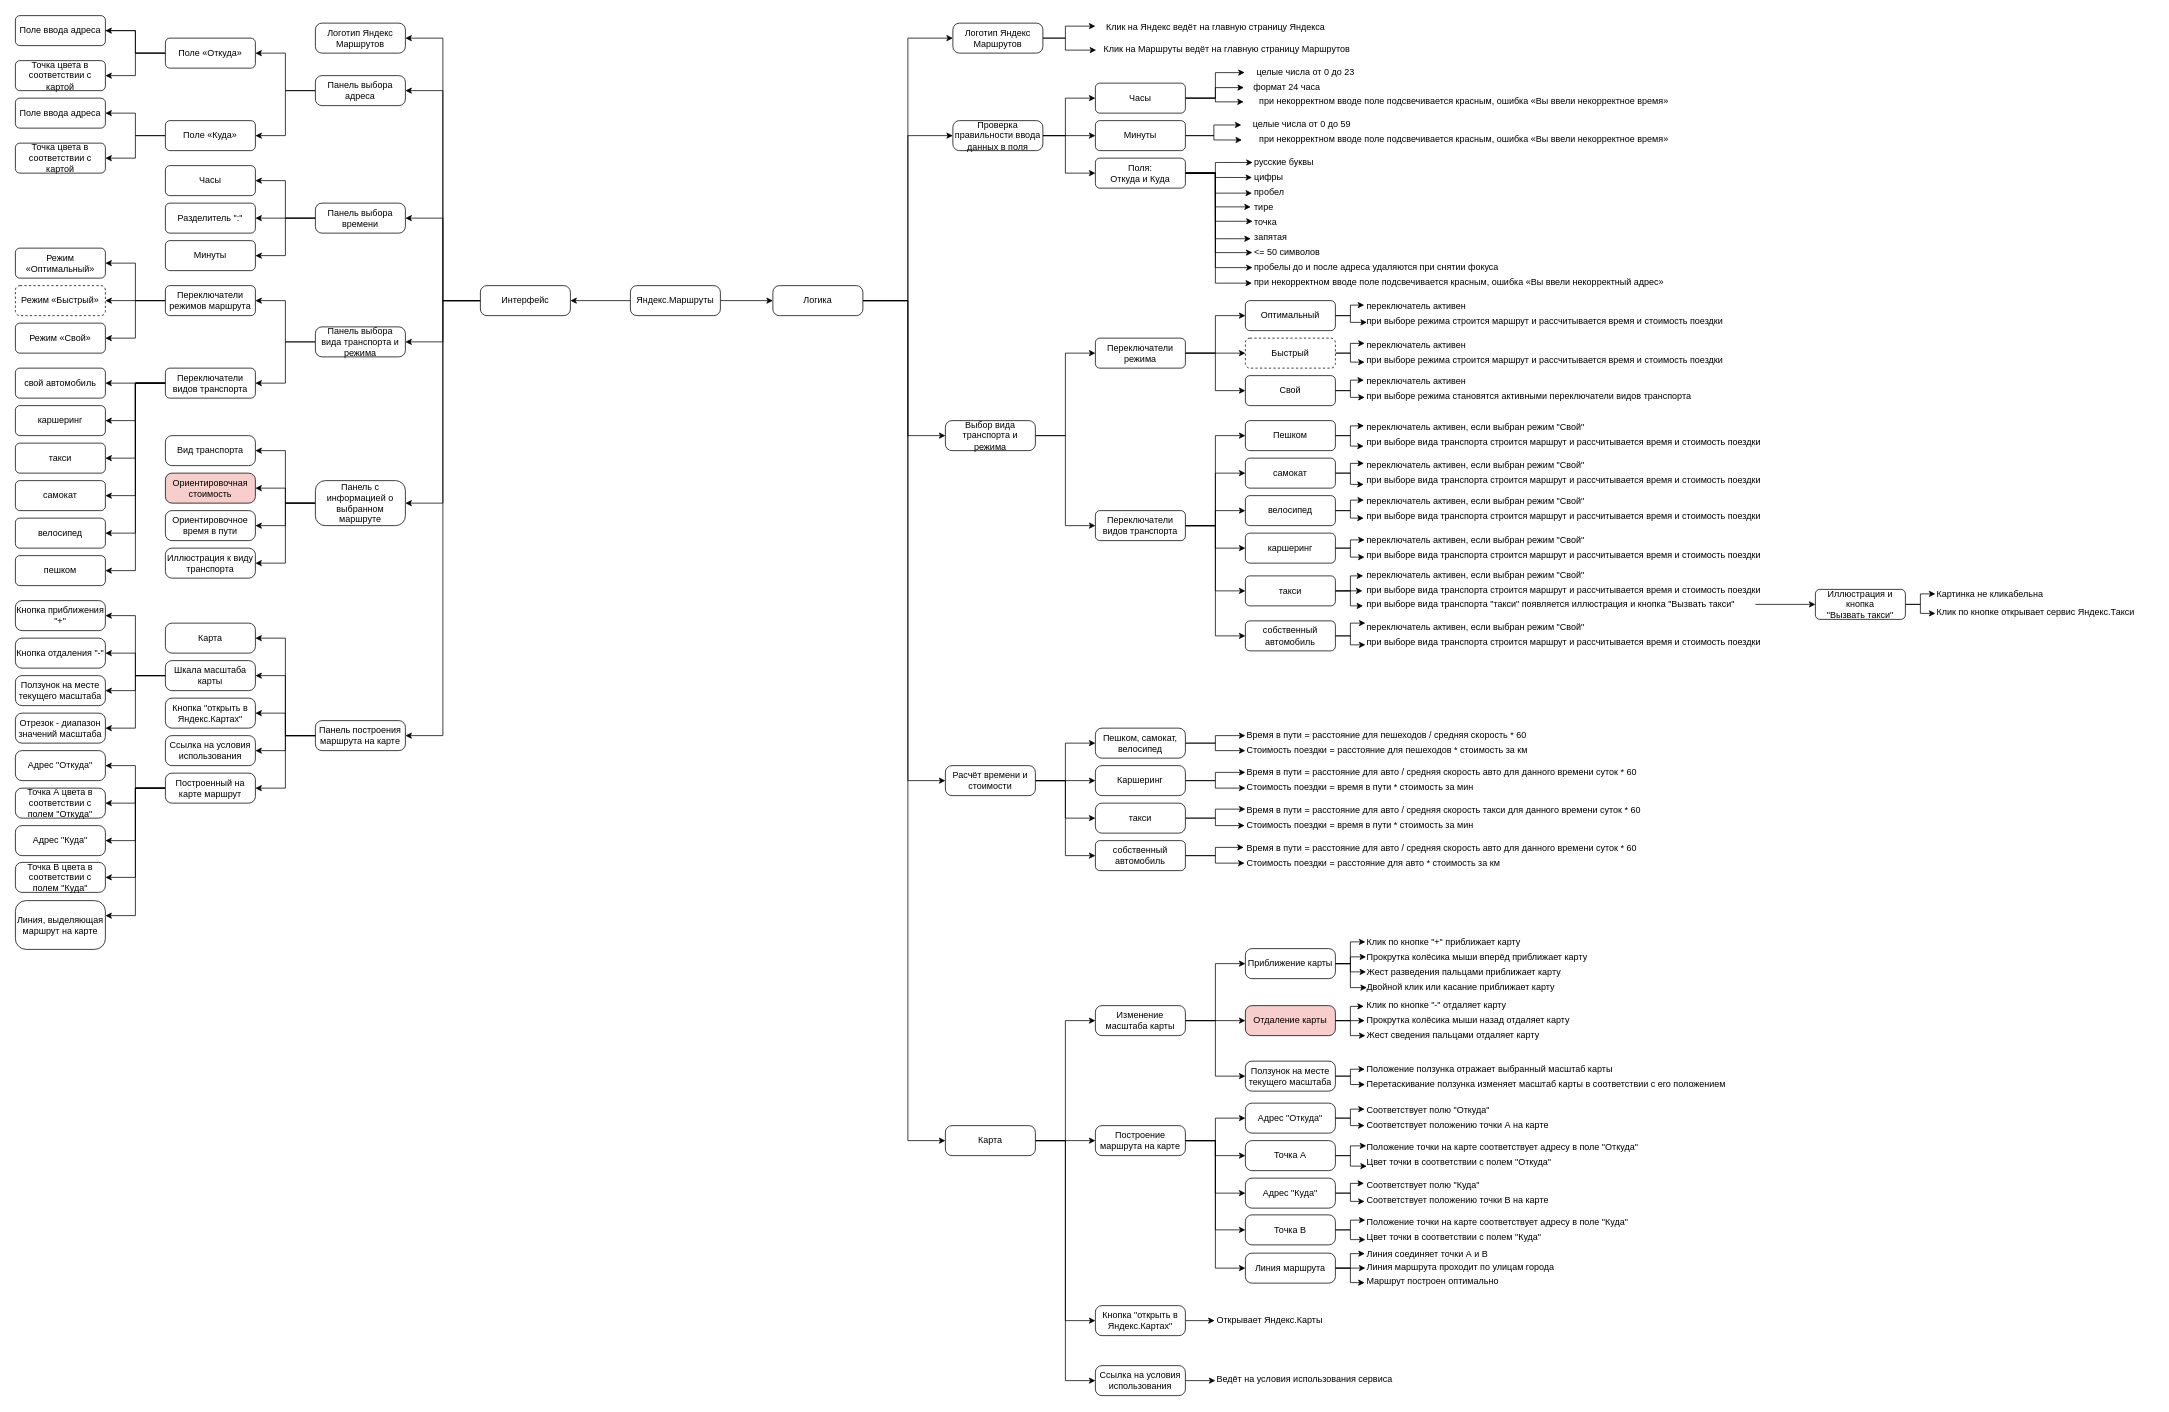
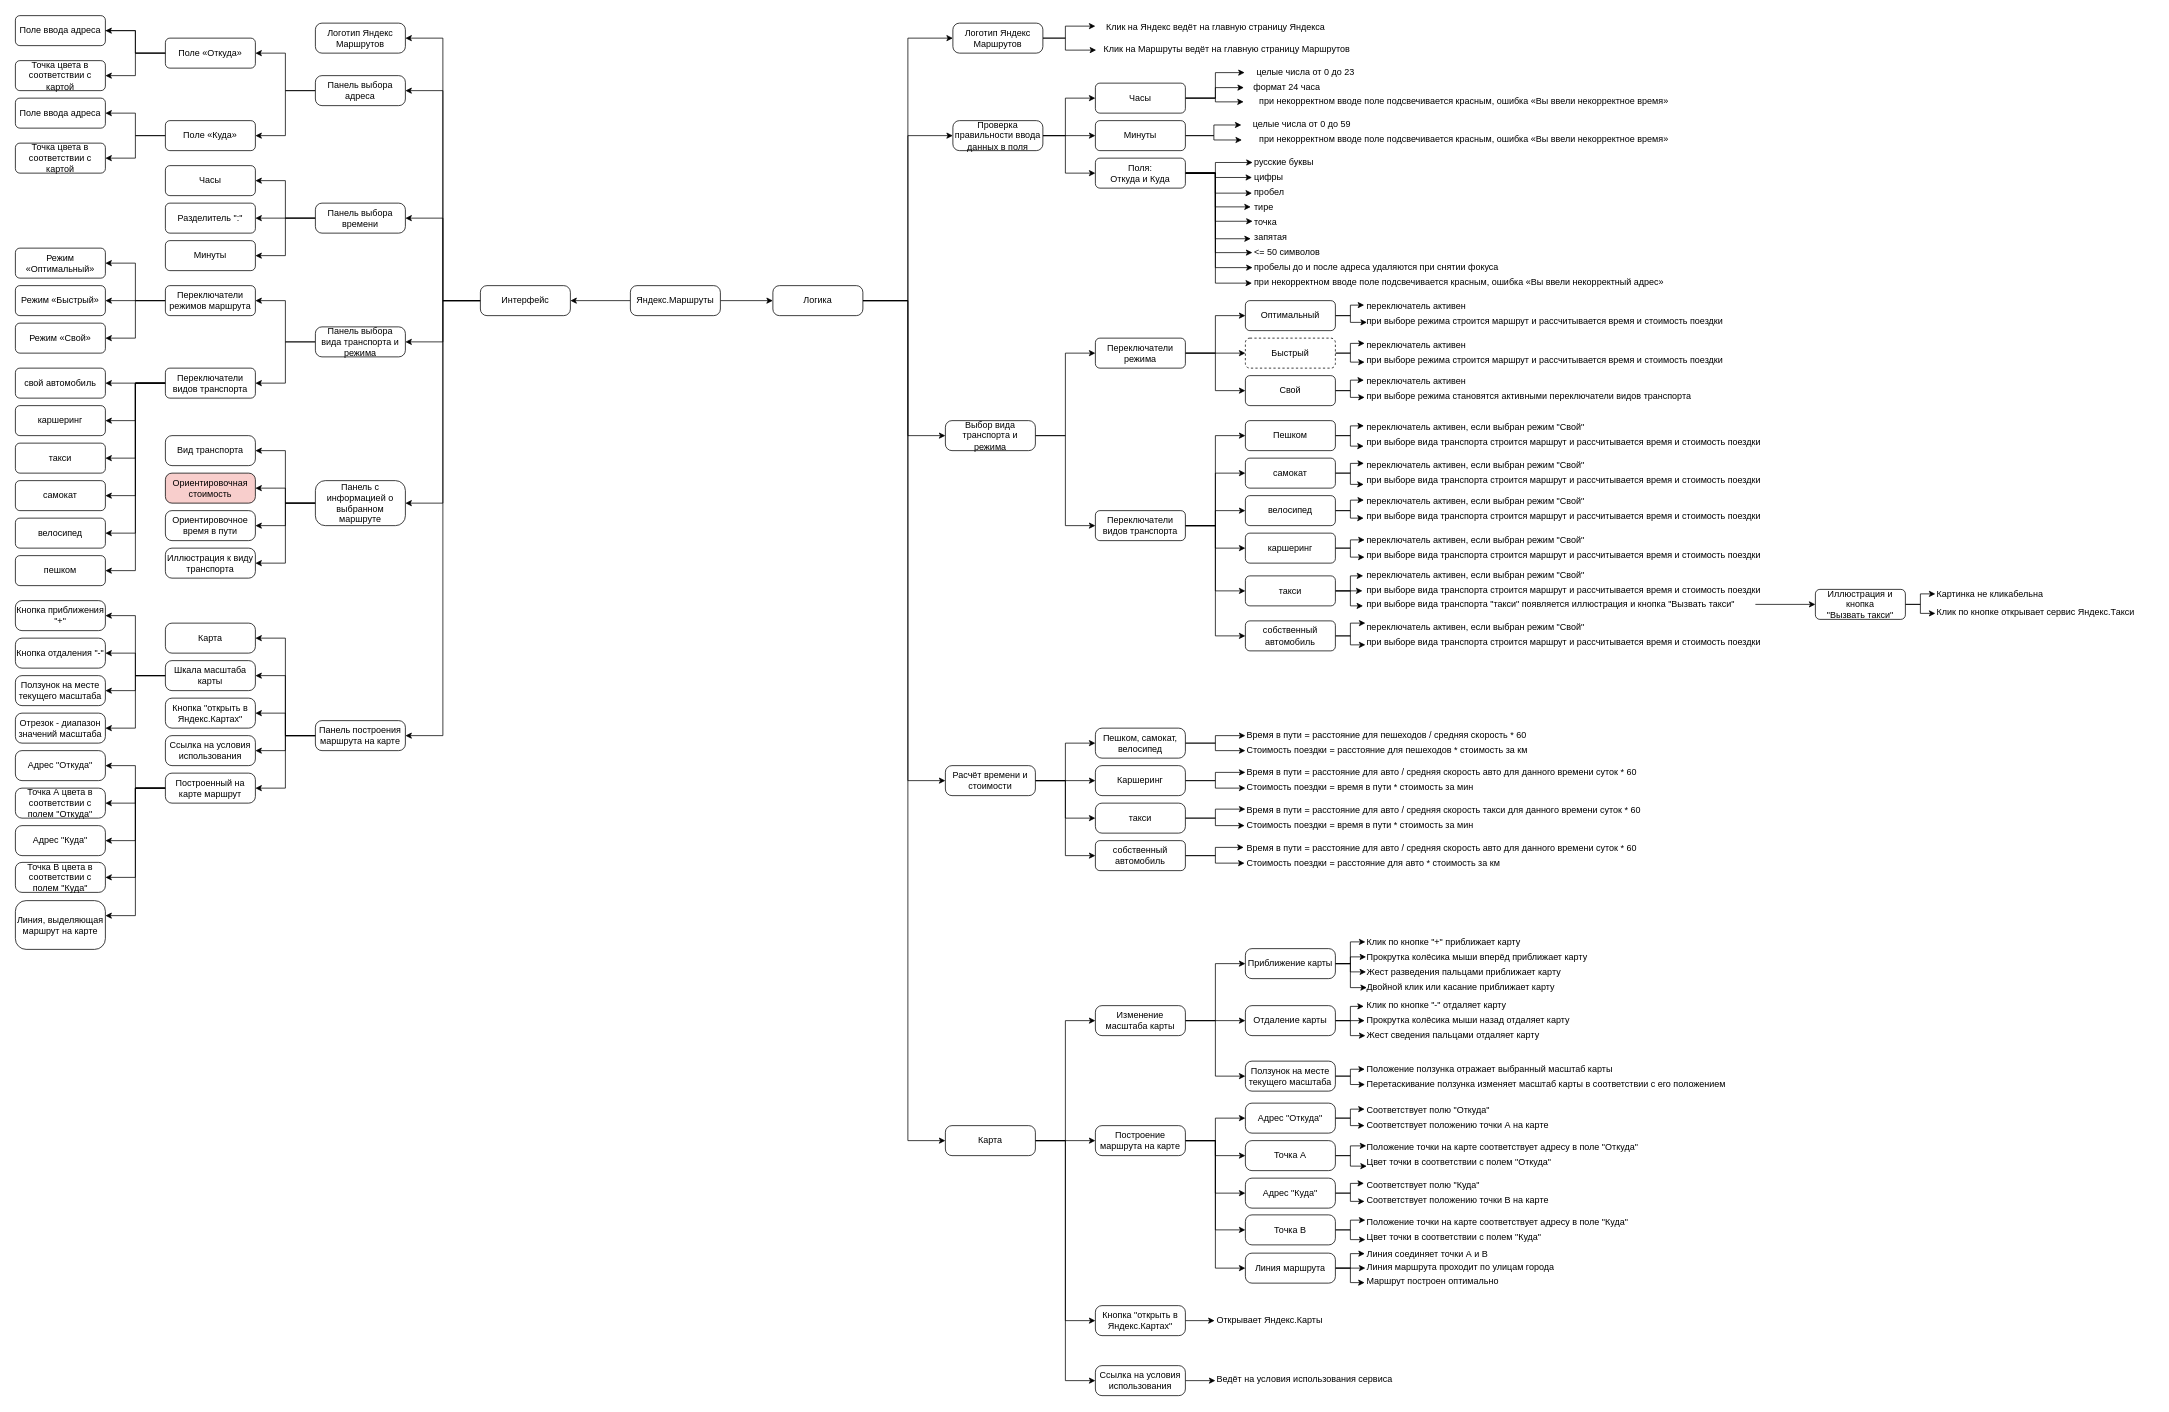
- <mxCell id="50" value="Режим «Быстрый»" style="rounded=1;whiteSpace=wrap;html=1;dashed=1;" parent="1" vertex="1"><mxGeometry x="20" y="380" width="120" height="40" as="geometry" /></mxCell>
+ <mxCell id="50" value="Режим «Быстрый»" style="rounded=1;whiteSpace=wrap;html=1;" parent="1" vertex="1"><mxGeometry x="20" y="380" width="120" height="40" as="geometry" /></mxCell>
- <mxCell id="250" value="Отдаление карты" style="rounded=1;whiteSpace=wrap;html=1;arcSize=22;fillColor=#f8cecc;" vertex="1" parent="1"><mxGeometry x="1660" y="1340" width="120" height="40" as="geometry" /></mxCell>
+ <mxCell id="250" value="Отдаление карты" style="rounded=1;whiteSpace=wrap;html=1;arcSize=22;" vertex="1" parent="1"><mxGeometry x="1660" y="1340" width="120" height="40" as="geometry" /></mxCell>
